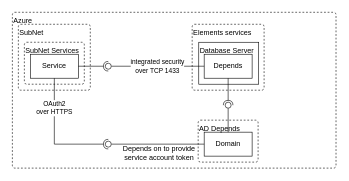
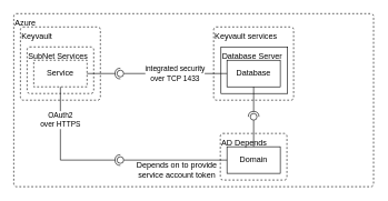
- <mxCell id="8" value="SubNet" style="rounded=1;whiteSpace=wrap;html=1;fillColor=none;dashed=1;align=left;verticalAlign=top;container=1;collapsible=0;recursiveResize=0;imageWidth=24;arcSize=8;absoluteArcSize=1;" parent="1" vertex="1"><mxGeometry x="30" y="40" width="120" height="110" as="geometry" /></mxCell>
+ <mxCell id="8" value="Keyvault" style="rounded=1;whiteSpace=wrap;html=1;fillColor=none;dashed=1;align=left;verticalAlign=top;container=1;collapsible=0;recursiveResize=0;imageWidth=24;arcSize=8;absoluteArcSize=1;" parent="1" vertex="1"><mxGeometry x="30" y="40" width="120" height="110" as="geometry" /></mxCell>
- <mxCell id="3" value="Elements services" style="rounded=1;whiteSpace=wrap;html=1;fillColor=none;dashed=1;align=left;verticalAlign=top;container=1;collapsible=0;recursiveResize=0;imageWidth=24;arcSize=8;absoluteArcSize=1;" parent="2" vertex="1"><mxGeometry x="300" y="20" width="120" height="110" as="geometry" /></mxCell>
+ <mxCell id="3" value="Keyvault services" style="rounded=1;whiteSpace=wrap;html=1;fillColor=none;dashed=1;align=left;verticalAlign=top;container=1;collapsible=0;recursiveResize=0;imageWidth=24;arcSize=8;absoluteArcSize=1;" parent="2" vertex="1"><mxGeometry x="300" y="20" width="120" height="110" as="geometry" /></mxCell>
- <mxCell id="10" value="Service" style="rounded=0;whiteSpace=wrap;html=1;strokeColor=default;fillColor=none;" parent="9" vertex="1"><mxGeometry x="10" y="20" width="80" height="40" as="geometry" /></mxCell>
+ <mxCell id="10" value="Service" style="rounded=0;whiteSpace=wrap;html=1;strokeColor=default;fillColor=none;dashed=1;" parent="9" vertex="1"><mxGeometry x="10" y="20" width="80" height="40" as="geometry" /></mxCell>
- <mxCell id="5" value="Depends" style="rounded=0;whiteSpace=wrap;html=1;strokeColor=default;fillColor=none;" parent="3" vertex="1"><mxGeometry x="20" y="50" width="80" height="40" as="geometry" /></mxCell>
+ <mxCell id="5" value="Database" style="rounded=0;whiteSpace=wrap;html=1;strokeColor=default;fillColor=none;" parent="3" vertex="1"><mxGeometry x="20" y="50" width="80" height="40" as="geometry" /></mxCell>
